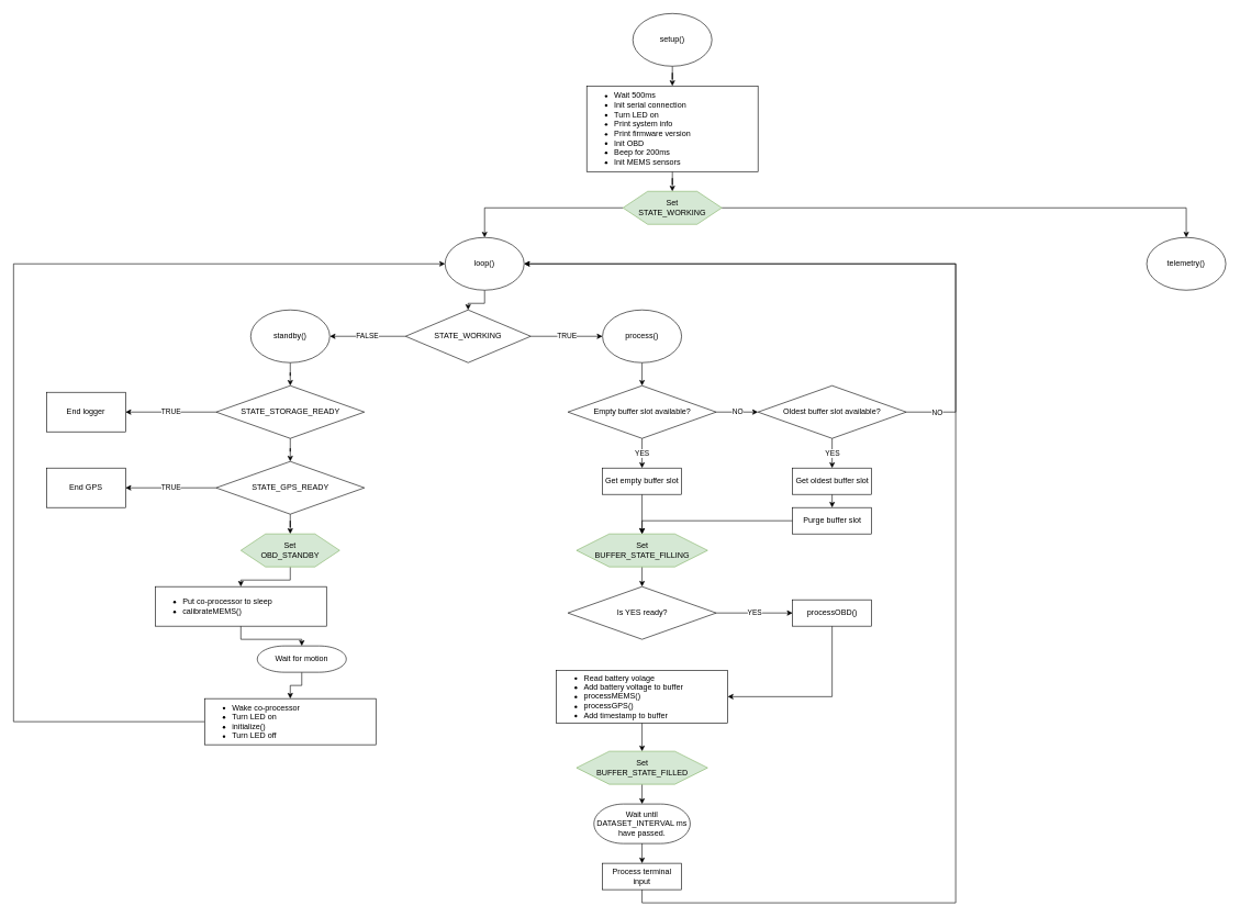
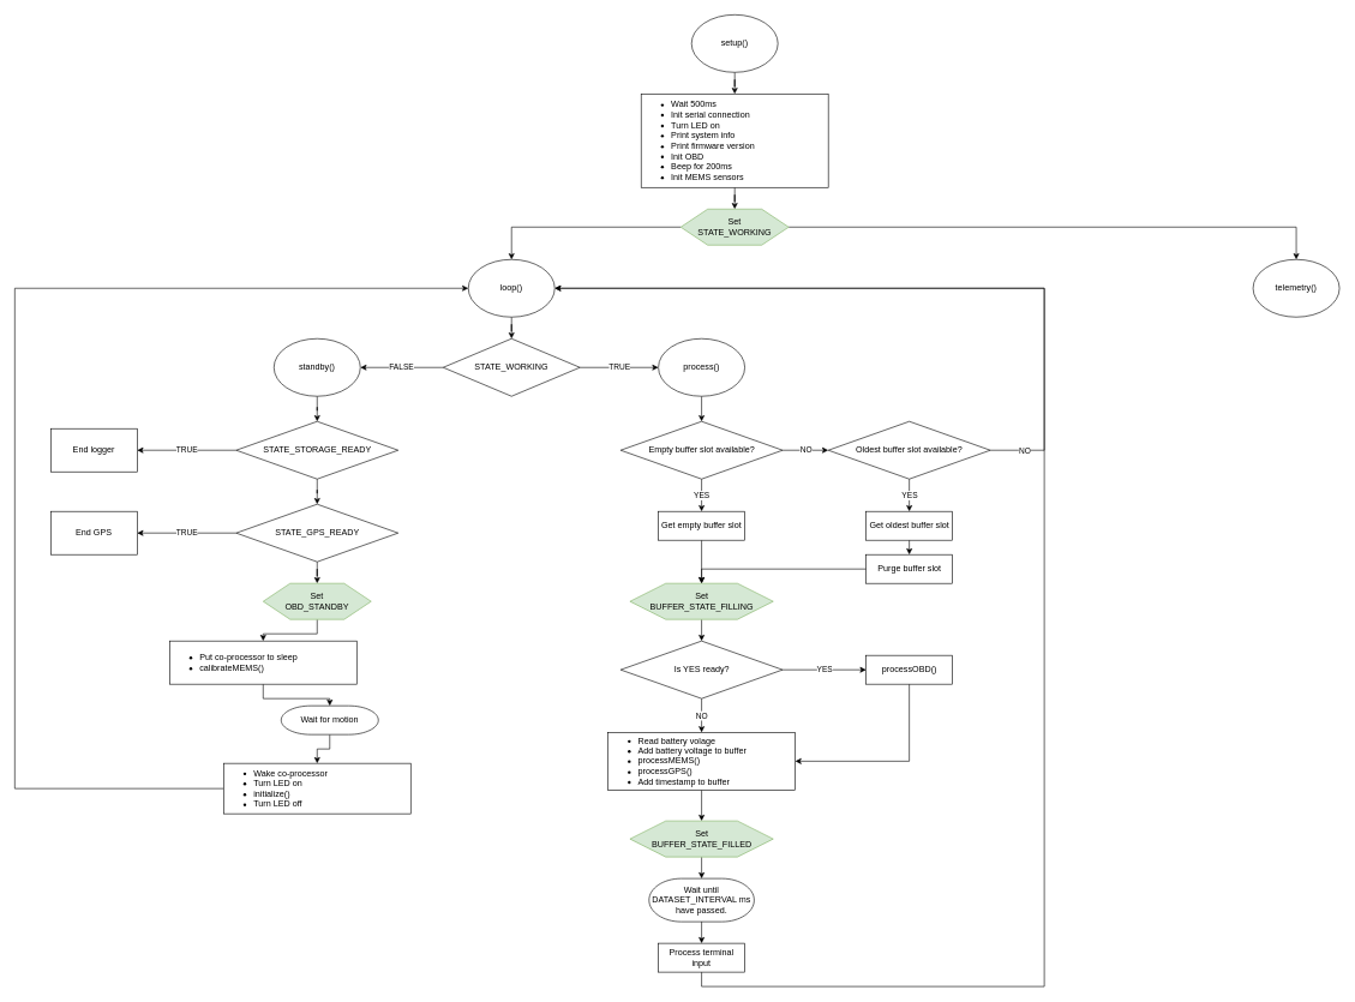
- <mxCell id="10" value="loop()" style="ellipse;whiteSpace=wrap;html=1;" vertex="1" parent="1"><mxGeometry x="675" y="360" width="120" height="80" as="geometry" /></mxCell>
+ <mxCell id="10" value="loop()" style="ellipse;whiteSpace=wrap;html=1;" vertex="1" parent="1"><mxGeometry x="650" y="360" width="120" height="80" as="geometry" /></mxCell>
+ <mxCell id="51" value="NO" style="edgeStyle=orthogonalEdgeStyle;rounded=0;orthogonalLoop=1;jettySize=auto;html=1;exitX=0.5;exitY=1;exitDx=0;exitDy=0;entryX=0.5;entryY=0;entryDx=0;entryDy=0;" edge="1" parent="1" source="52" target="56"><mxGeometry relative="1" as="geometry" /></mxCell>
